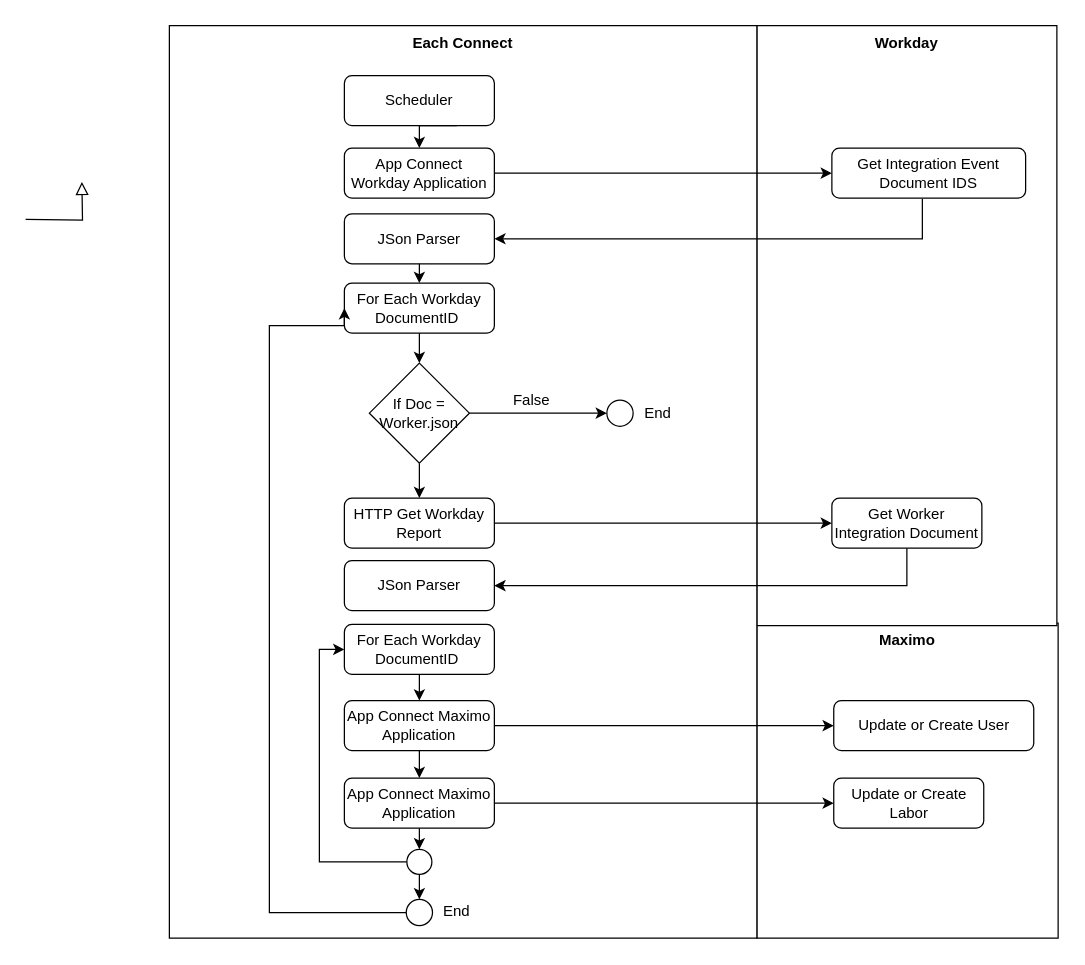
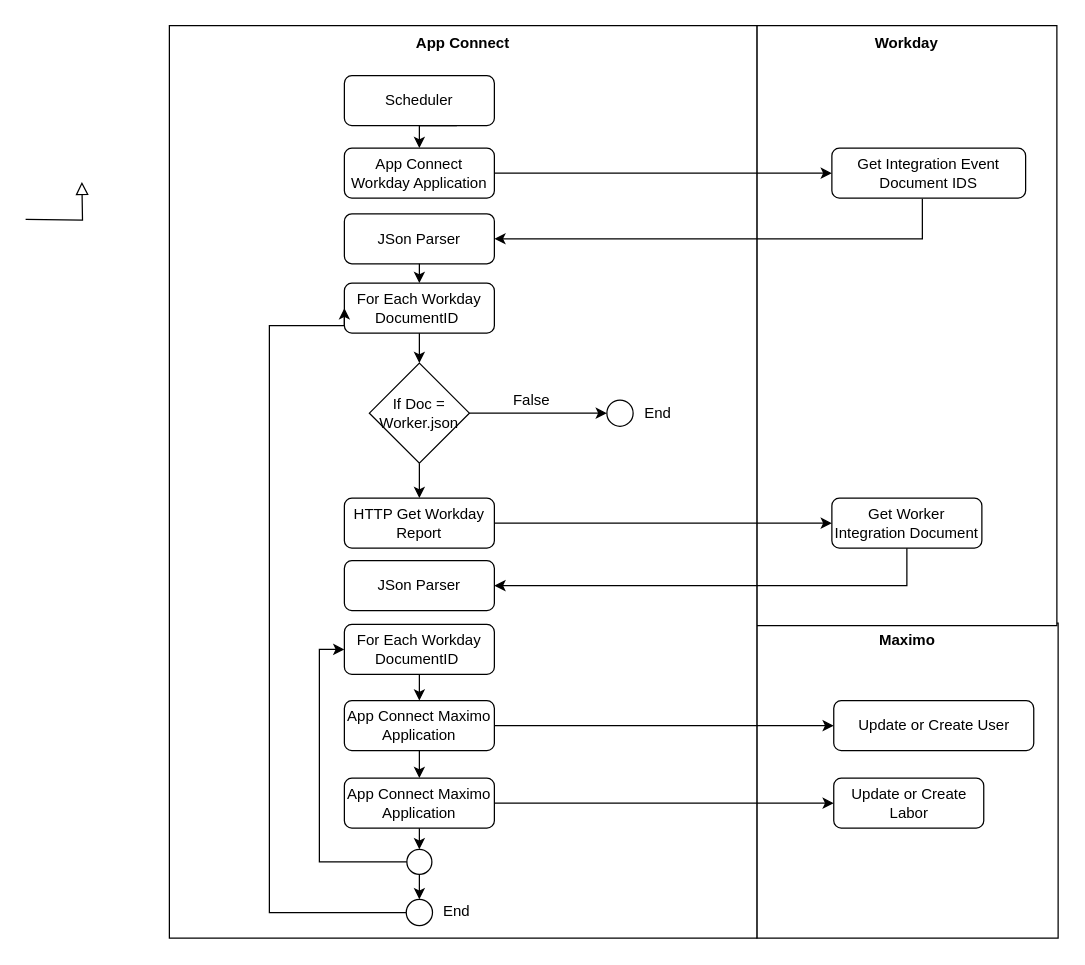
- <mxCell id="11" value="&lt;b&gt;Each Connect&lt;/b&gt;" style="whiteSpace=wrap;html=1;verticalAlign=top;" parent="1" vertex="1"><mxGeometry x="135" y="20" width="470" height="730" as="geometry" /></mxCell>
+ <mxCell id="11" value="&lt;b&gt;App Connect&lt;/b&gt;" style="whiteSpace=wrap;html=1;verticalAlign=top;" parent="1" vertex="1"><mxGeometry x="135" y="20" width="470" height="730" as="geometry" /></mxCell>
